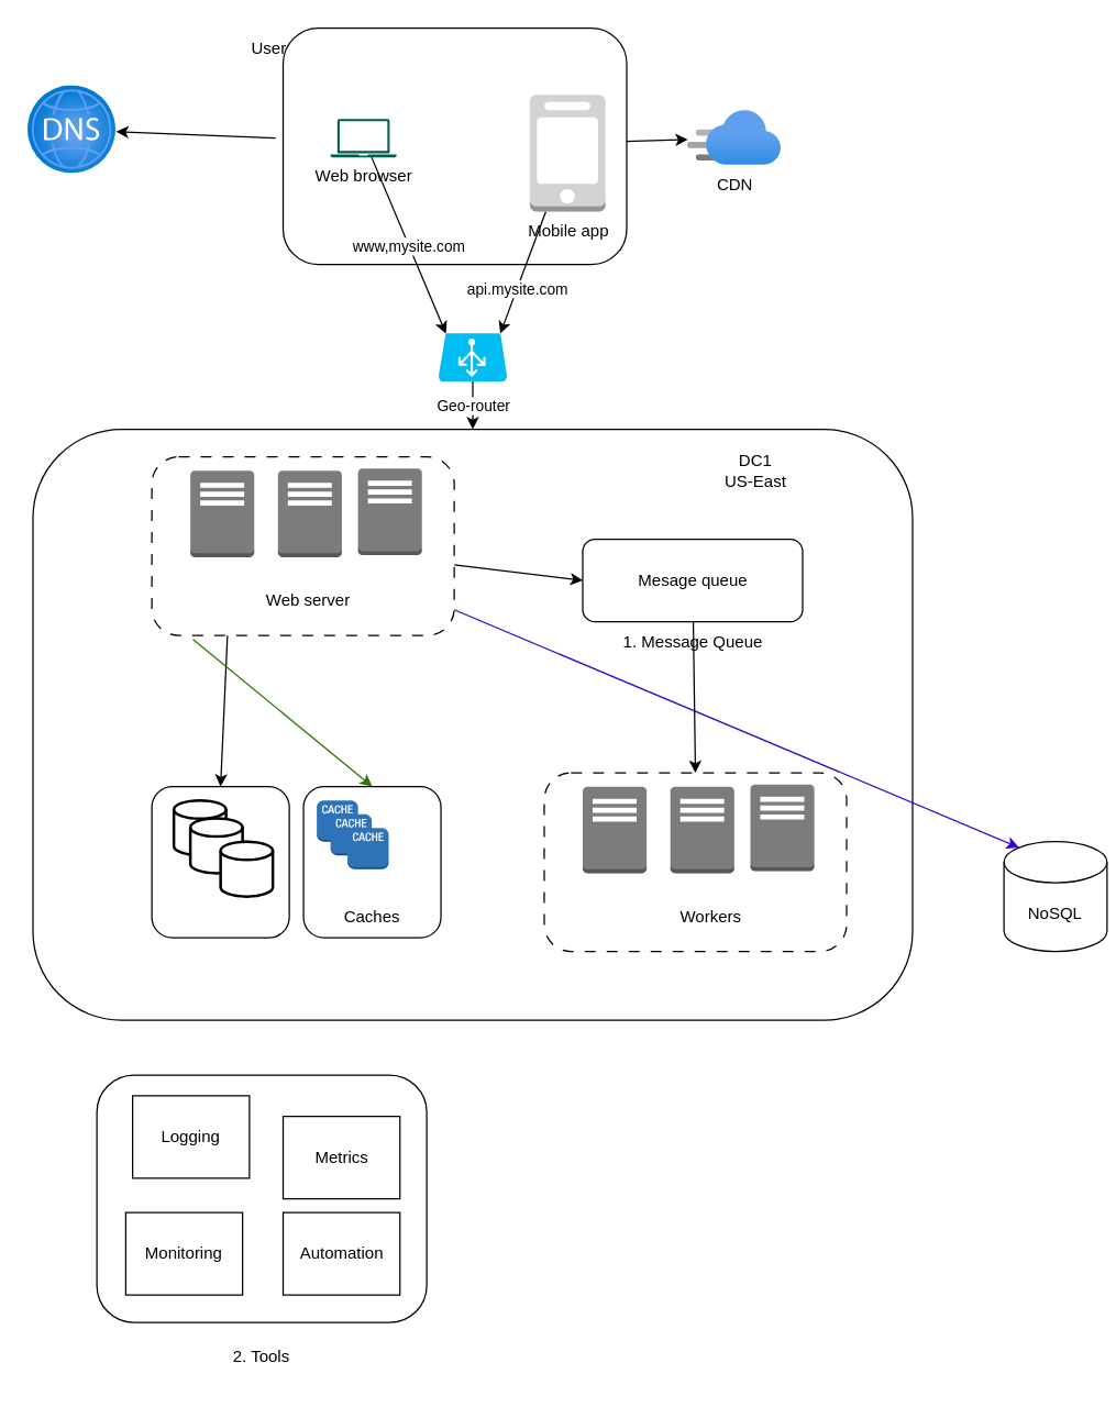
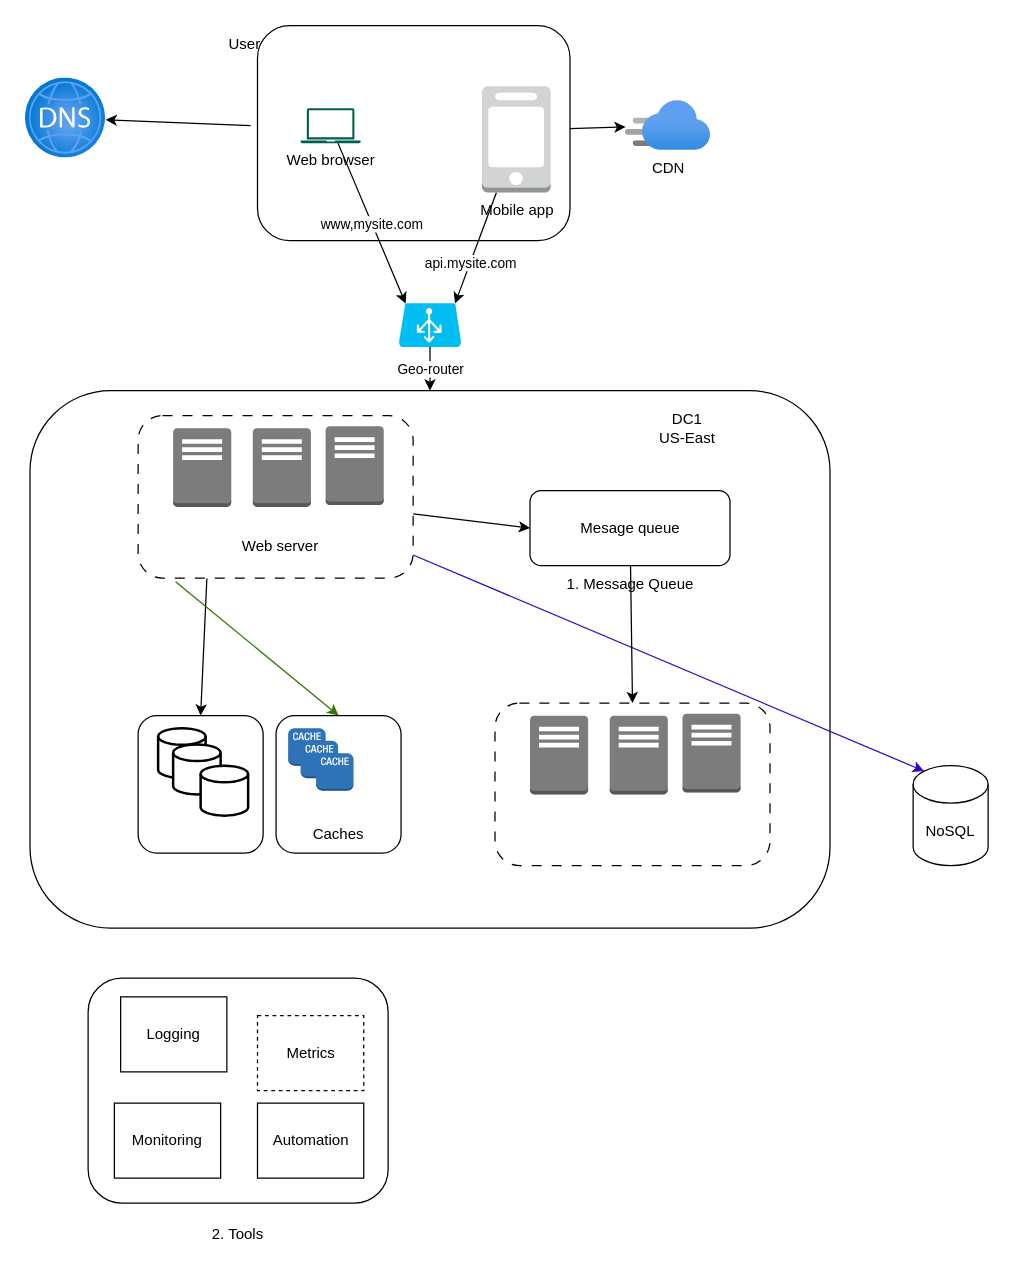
- <mxCell id="27" value="NoSQL" style="shape=cylinder3;whiteSpace=wrap;html=1;boundedLbl=1;backgroundOutline=1;size=15;" parent="1" vertex="1"><mxGeometry x="730" y="612" width="75" height="80" as="geometry" /></mxCell>
+ <mxCell id="27" value="NoSQL" style="shape=cylinder3;whiteSpace=wrap;html=1;boundedLbl=1;backgroundOutline=1;size=15;" parent="1" vertex="1"><mxGeometry x="730" y="612" width="60" height="80" as="geometry" /></mxCell>
- <mxCell id="41" value="Workers" style="text;html=1;strokeColor=none;fillColor=none;align=center;verticalAlign=middle;whiteSpace=wrap;rounded=0;" vertex="1" parent="1"><mxGeometry x="487.25" y="652" width="60" height="30" as="geometry" /></mxCell>
- <mxCell id="44" value="Metrics" style="rounded=0;whiteSpace=wrap;html=1;" vertex="1" parent="1"><mxGeometry x="205.5" y="812" width="85" height="60" as="geometry" /></mxCell>
+ <mxCell id="44" value="Metrics" style="rounded=0;whiteSpace=wrap;html=1;dashed=1;" vertex="1" parent="1"><mxGeometry x="205.5" y="812" width="85" height="60" as="geometry" /></mxCell>
